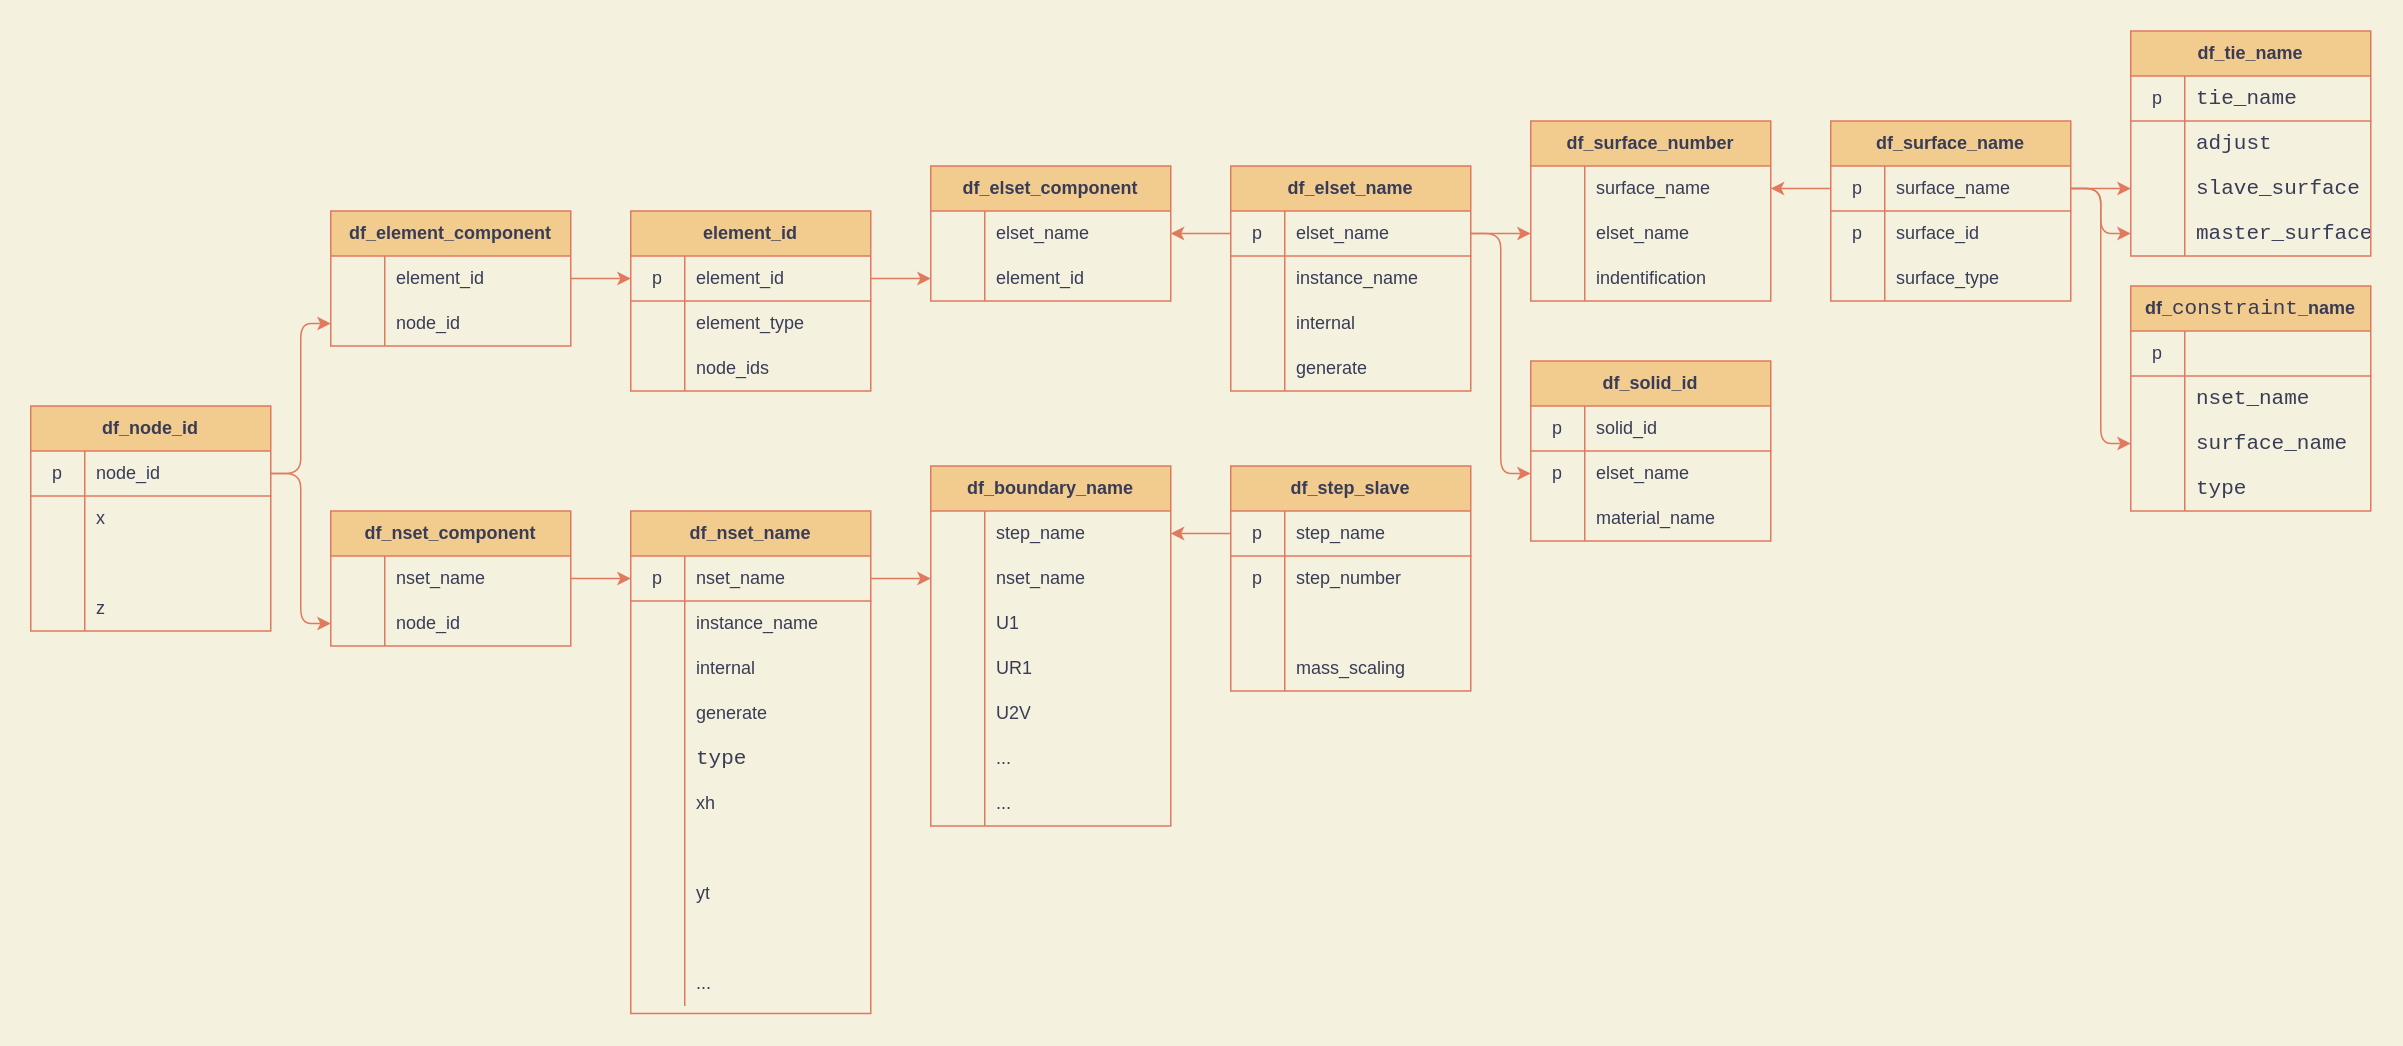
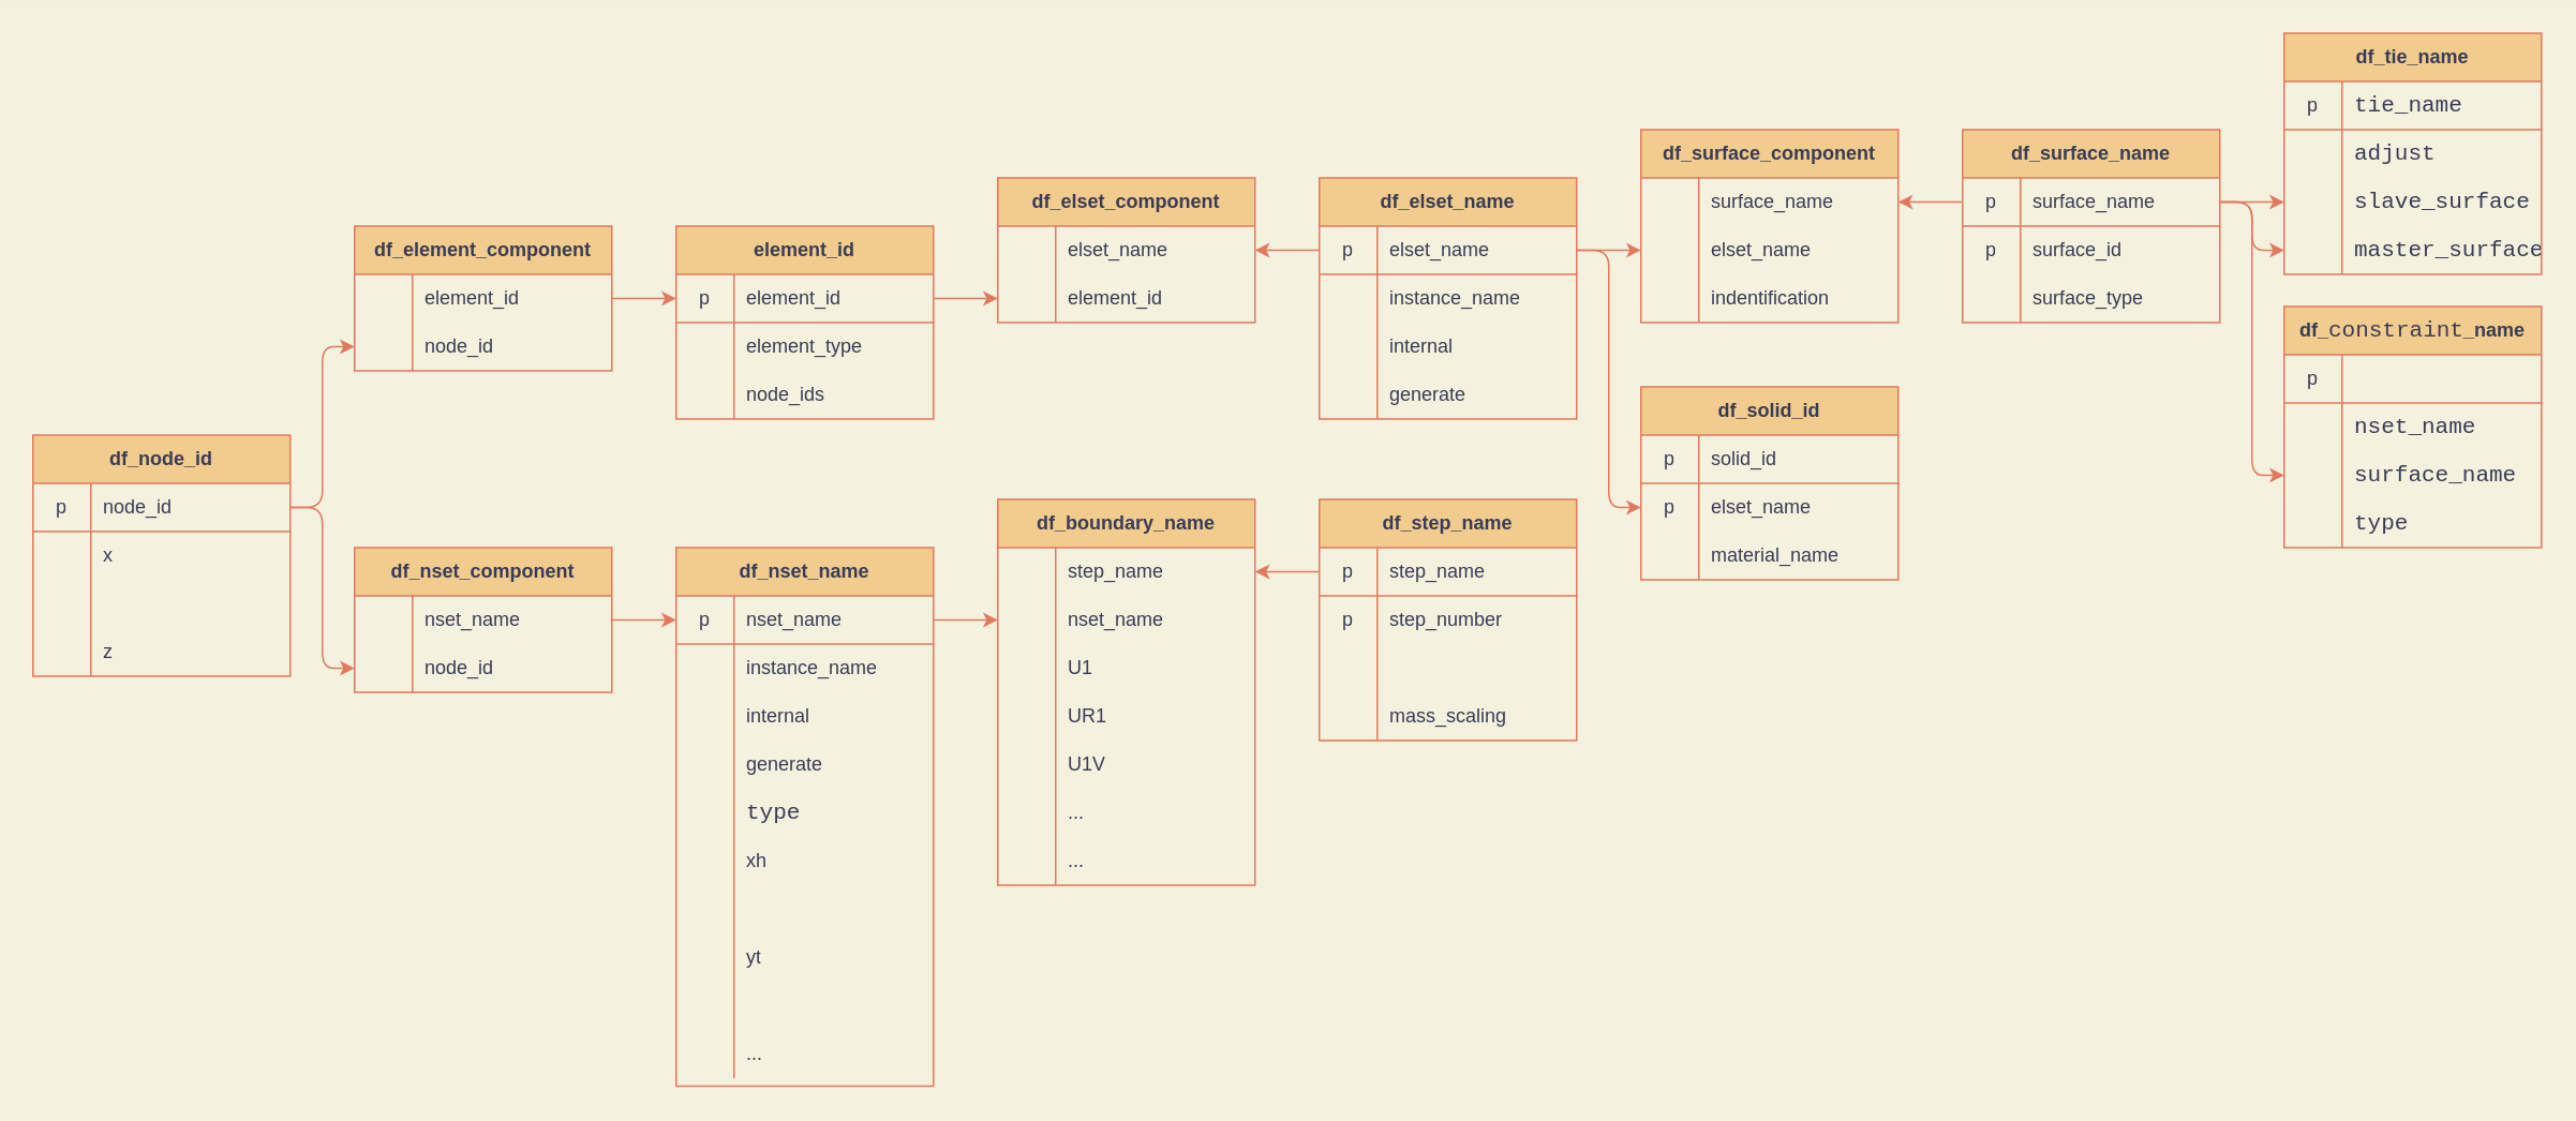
- <mxCell id="71" value="df_surface_number" style="shape=table;html=1;whiteSpace=wrap;startSize=30;container=1;collapsible=0;childLayout=tableLayout;fixedRows=1;rowLines=0;fontStyle=1;align=center;labelBackgroundColor=none;fontColor=#393C56;fillColor=#F2CC8F;strokeColor=#E07A5F;" parent="1" vertex="1"><mxGeometry x="1020" y="80" width="160" height="120" as="geometry" /></mxCell>
+ <mxCell id="71" value="df_surface_component" style="shape=table;html=1;whiteSpace=wrap;startSize=30;container=1;collapsible=0;childLayout=tableLayout;fixedRows=1;rowLines=0;fontStyle=1;align=center;labelBackgroundColor=none;fontColor=#393C56;fillColor=#F2CC8F;strokeColor=#E07A5F;" parent="1" vertex="1"><mxGeometry x="1020" y="80" width="160" height="120" as="geometry" /></mxCell>
- <mxCell id="178" value="df_step_slave" style="shape=table;html=1;whiteSpace=wrap;startSize=30;container=1;collapsible=0;childLayout=tableLayout;fixedRows=1;rowLines=0;fontStyle=1;align=center;labelBackgroundColor=none;fontColor=#393C56;fillColor=#F2CC8F;strokeColor=#E07A5F;" parent="1" vertex="1"><mxGeometry x="820" y="310" width="160" height="150" as="geometry" /></mxCell>
+ <mxCell id="178" value="df_step_name" style="shape=table;html=1;whiteSpace=wrap;startSize=30;container=1;collapsible=0;childLayout=tableLayout;fixedRows=1;rowLines=0;fontStyle=1;align=center;labelBackgroundColor=none;fontColor=#393C56;fillColor=#F2CC8F;strokeColor=#E07A5F;" parent="1" vertex="1"><mxGeometry x="820" y="310" width="160" height="150" as="geometry" /></mxCell>
- <mxCell id="171" value="U2V" style="shape=partialRectangle;html=1;whiteSpace=wrap;connectable=0;fillColor=none;top=0;left=0;bottom=0;right=0;align=left;spacingLeft=6;overflow=hidden;labelBackgroundColor=none;fontColor=#393C56;strokeColor=#E07A5F;" vertex="1" parent="169"><mxGeometry x="36" width="124" height="30" as="geometry" /></mxCell>
+ <mxCell id="171" value="U1V" style="shape=partialRectangle;html=1;whiteSpace=wrap;connectable=0;fillColor=none;top=0;left=0;bottom=0;right=0;align=left;spacingLeft=6;overflow=hidden;labelBackgroundColor=none;fontColor=#393C56;strokeColor=#E07A5F;" vertex="1" parent="169"><mxGeometry x="36" width="124" height="30" as="geometry" /></mxCell>
